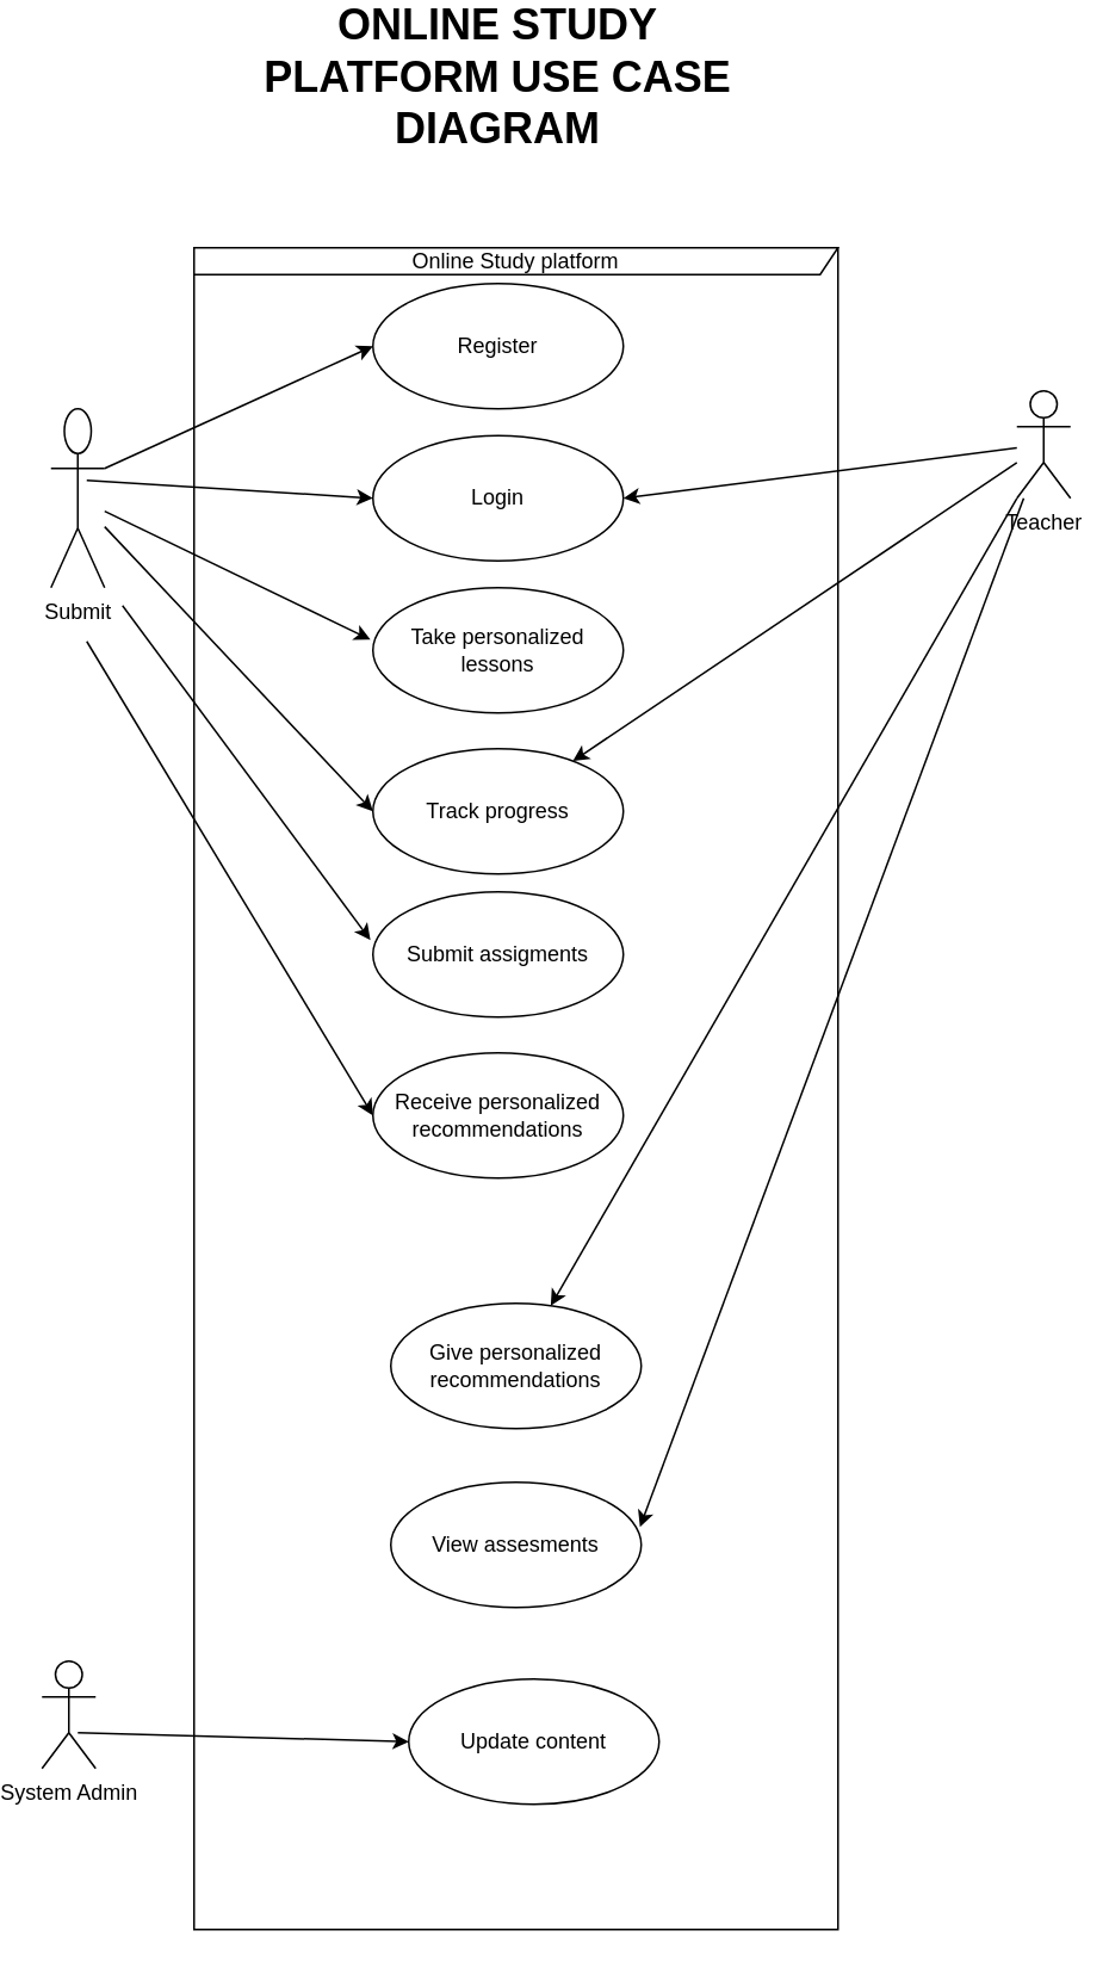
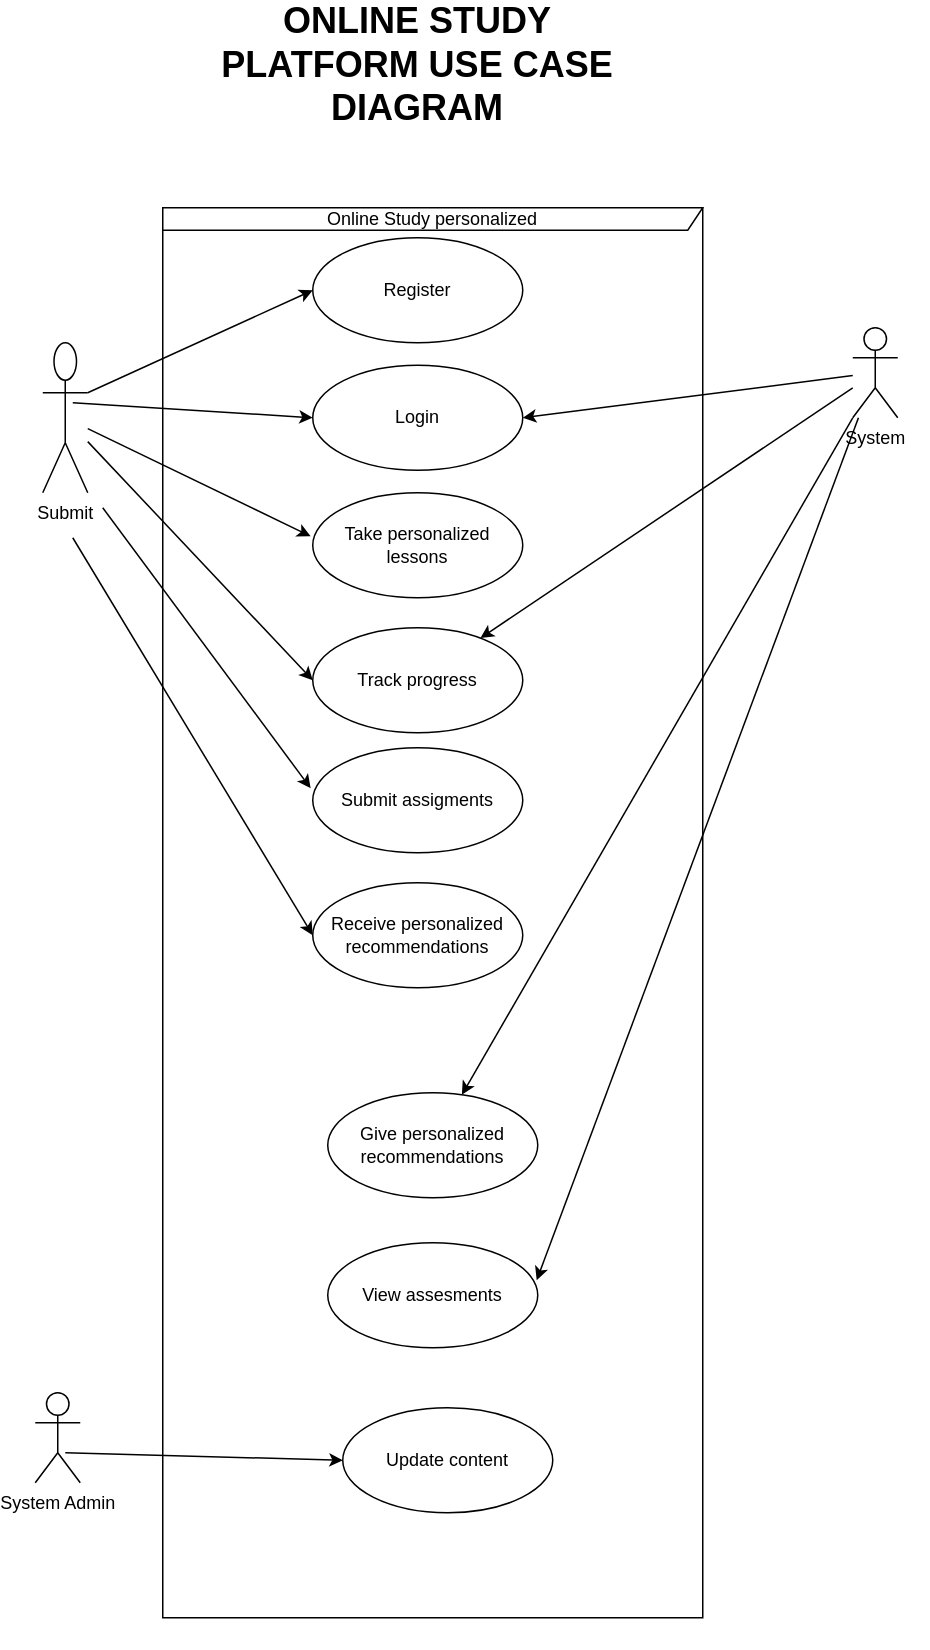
- <mxCell id="26" value="Online Study platform" style="shape=umlFrame;whiteSpace=wrap;html=1;pointerEvents=0;width=360;height=15;" parent="1" vertex="1"><mxGeometry x="105" width="360" height="940" as="geometry" y="130" /></mxCell>
+ <mxCell id="26" value="Online Study personalized" style="shape=umlFrame;whiteSpace=wrap;html=1;pointerEvents=0;width=360;height=15;" parent="1" vertex="1"><mxGeometry x="105" width="360" height="940" as="geometry" y="130" /></mxCell>
- <mxCell id="10" value="Teacher" style="shape=umlActor;verticalLabelPosition=bottom;verticalAlign=top;html=1;" parent="1" vertex="1"><mxGeometry x="565" y="210" width="30" height="60" as="geometry" /></mxCell>
+ <mxCell id="10" value="System" style="shape=umlActor;verticalLabelPosition=bottom;verticalAlign=top;html=1;" parent="1" vertex="1"><mxGeometry x="565" y="210" width="30" height="60" as="geometry" /></mxCell>
